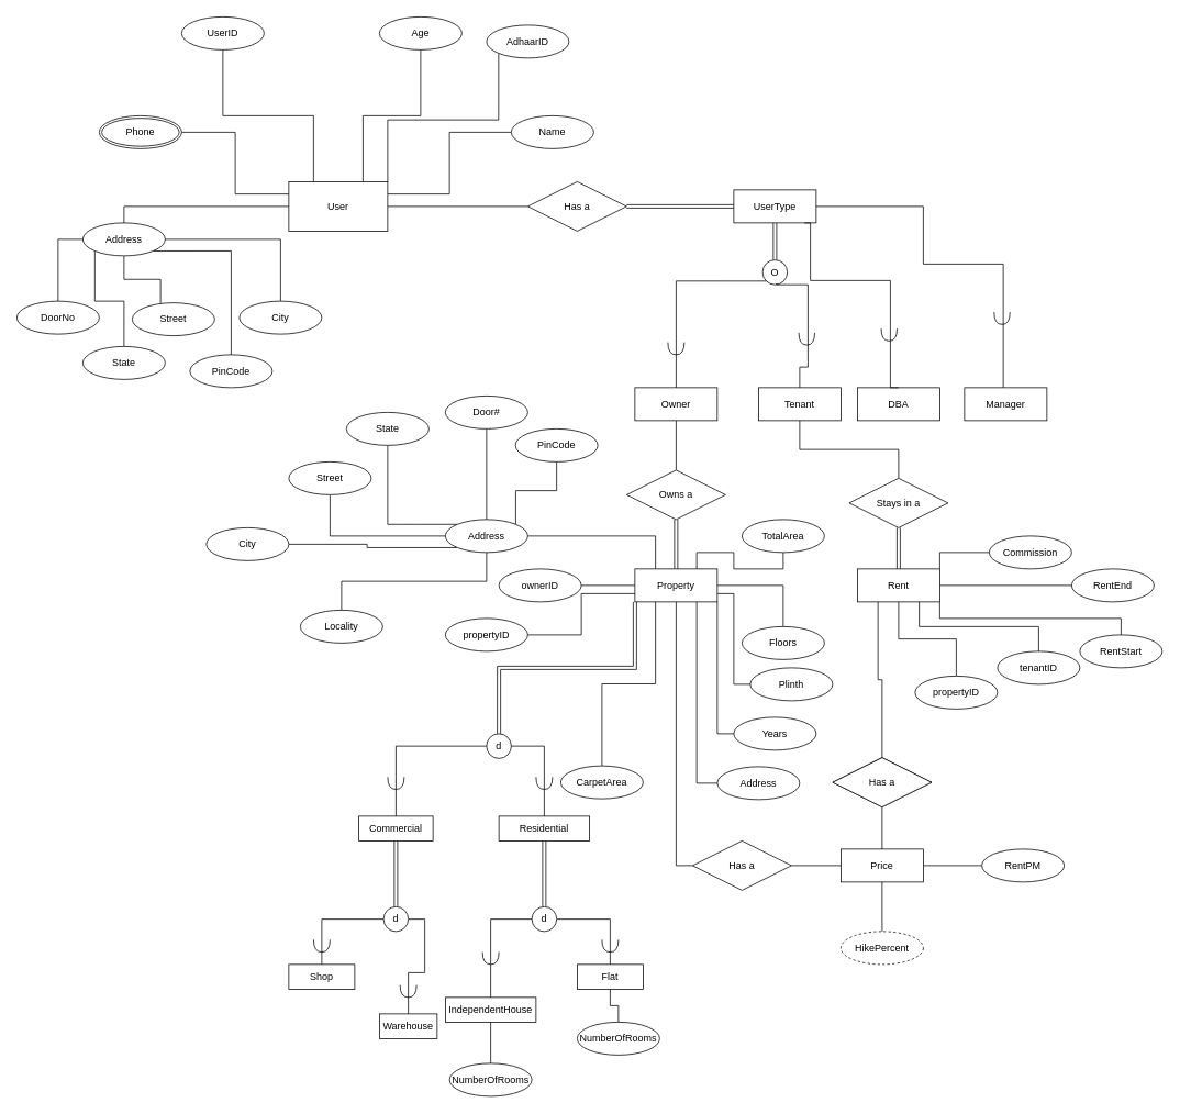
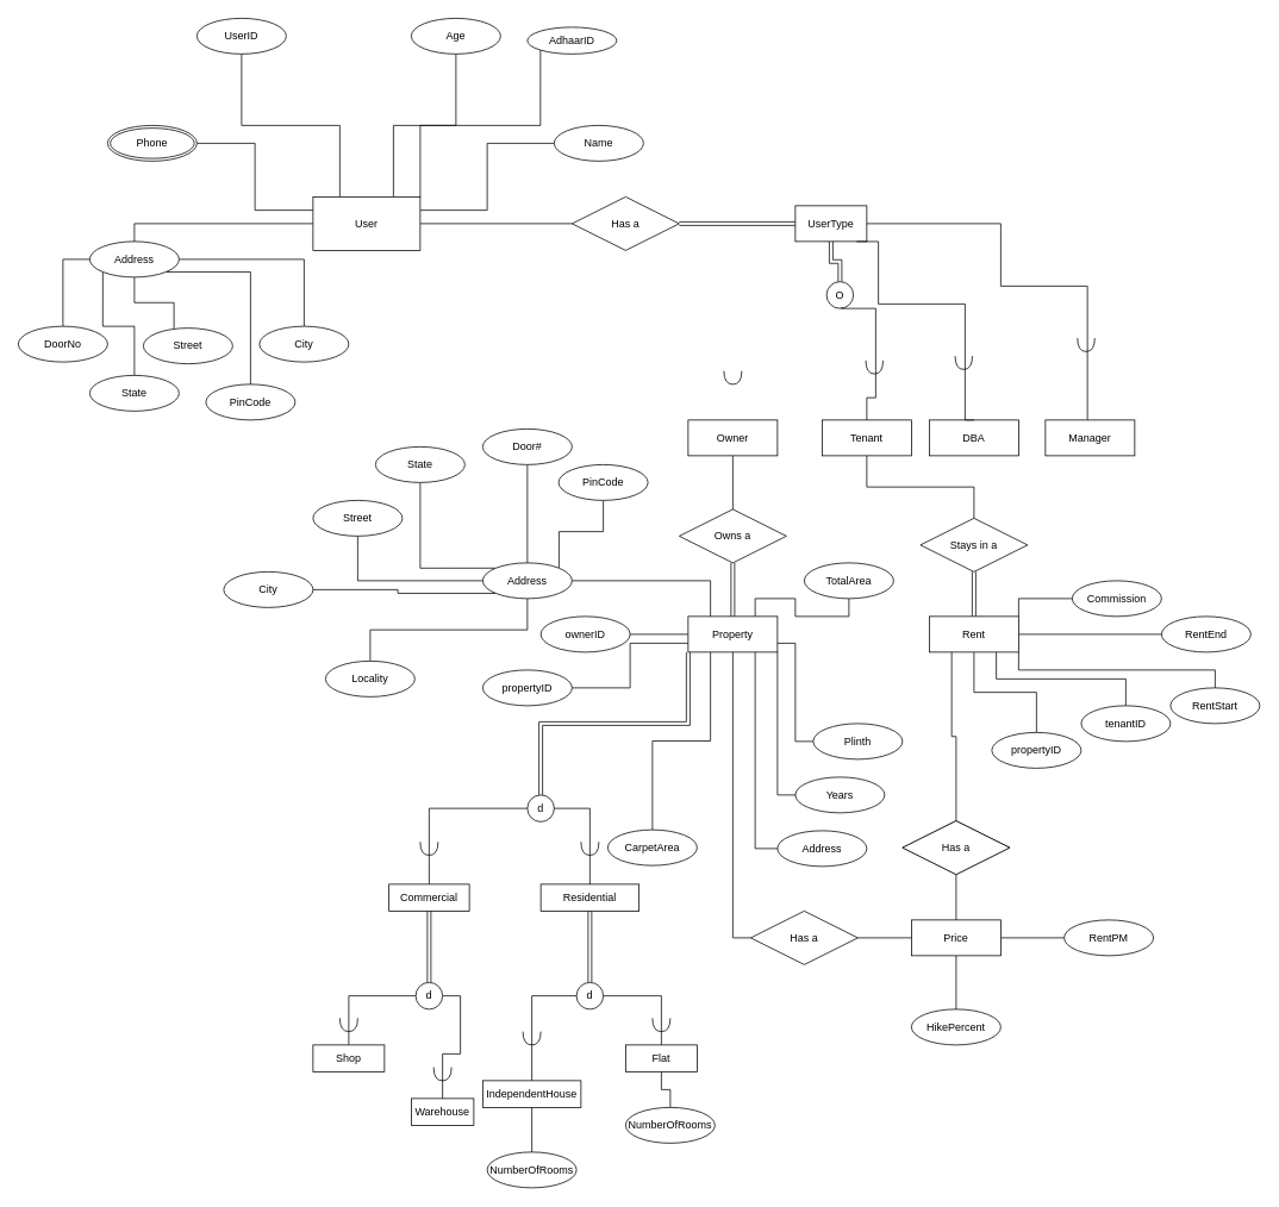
- <mxCell id="13" value="AdhaarID" style="ellipse;whiteSpace=wrap;html=1;align=center;" vertex="1" parent="1"><mxGeometry x="590" y="30" width="100" height="40" as="geometry" /></mxCell>
+ <mxCell id="13" value="AdhaarID" style="ellipse;whiteSpace=wrap;html=1;align=center;" vertex="1" parent="1"><mxGeometry x="590" y="30" width="100" height="30" as="geometry" /></mxCell>
- <mxCell id="16" value="UserType" style="whiteSpace=wrap;html=1;align=center;" vertex="1" parent="1"><mxGeometry x="890" y="230" width="100" height="40" as="geometry" /></mxCell>
+ <mxCell id="16" value="UserType" style="whiteSpace=wrap;html=1;align=center;" vertex="1" parent="1"><mxGeometry x="890" y="230" width="80" height="40" as="geometry" /></mxCell>
- <mxCell id="34" value="" style="edgeStyle=orthogonalEdgeStyle;rounded=0;orthogonalLoop=1;jettySize=auto;html=1;exitX=0;exitY=1;exitDx=0;exitDy=0;endArrow=none;endFill=0;entryX=0.5;entryY=0;entryDx=0;entryDy=0;" edge="1" parent="1" source="19" target="33"><mxGeometry relative="1" as="geometry"><mxPoint x="929" y="341" as="sourcePoint" /><mxPoint x="820" y="460" as="targetPoint" /></mxGeometry></mxCell>
- <mxCell id="43" style="edgeStyle=orthogonalEdgeStyle;rounded=0;orthogonalLoop=1;jettySize=auto;html=1;endArrow=none;endFill=0;" edge="1" parent="1" source="54" target="55"><mxGeometry relative="1" as="geometry" /></mxCell>
- <mxCell id="55" value="Floors" style="ellipse;whiteSpace=wrap;html=1;align=center;" vertex="1" parent="1"><mxGeometry x="900" y="760" width="100" height="40" as="geometry" /></mxCell>
- <mxCell id="154" value="HikePercent" style="ellipse;whiteSpace=wrap;html=1;align=center;dashed=1;" vertex="1" parent="1"><mxGeometry x="1020" y="1130" width="100" height="40" as="geometry" /></mxCell>
+ <mxCell id="154" value="HikePercent" style="ellipse;whiteSpace=wrap;html=1;align=center;" vertex="1" parent="1"><mxGeometry x="1020" y="1130" width="100" height="40" as="geometry" /></mxCell>
